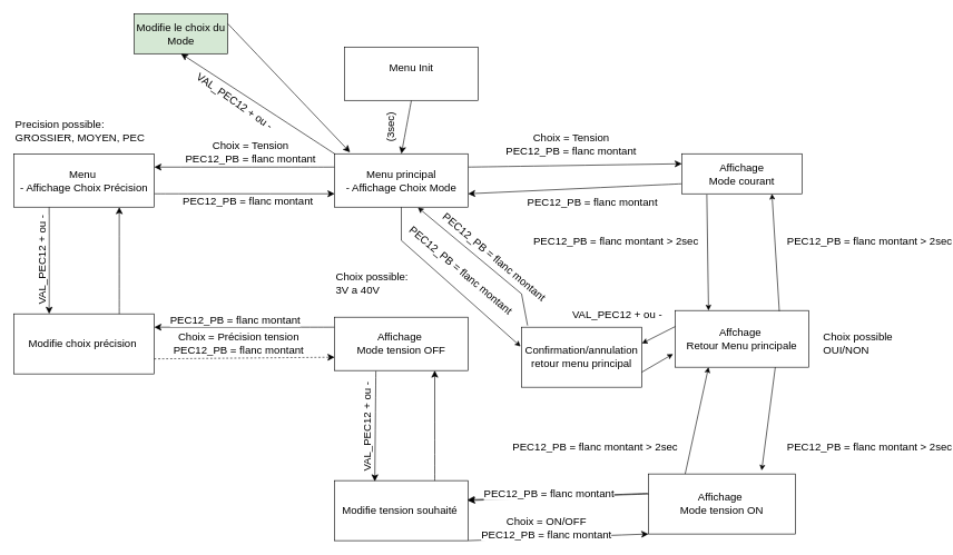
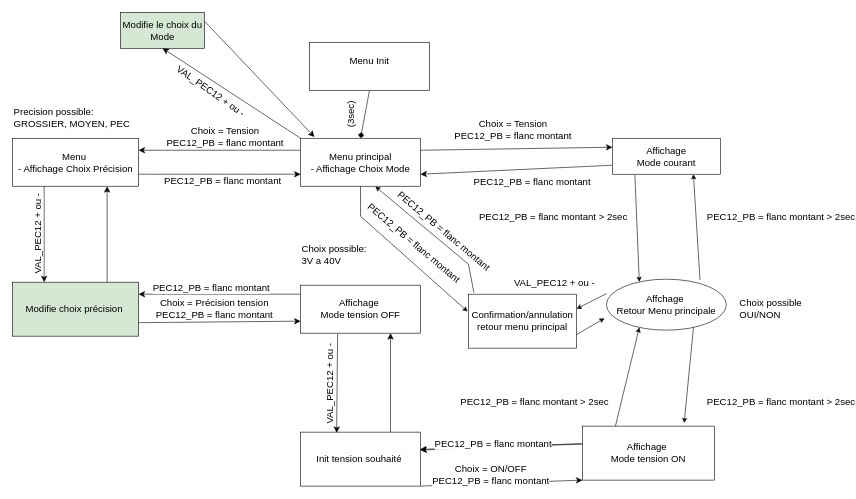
- <mxCell id="10" value="" style="endArrow=classic;html=1;rounded=0;fontSize=12;startSize=8;endSize=8;curved=1;exitX=0.5;exitY=1;exitDx=0;exitDy=0;entryX=0.5;entryY=0;entryDx=0;entryDy=0;" parent="1" source="26" target="13" edge="1"><mxGeometry width="50" height="50" relative="1" as="geometry"><mxPoint x="550" y="-30" as="sourcePoint" /><mxPoint x="570.2" y="230" as="targetPoint" /></mxGeometry></mxCell>
+ <mxCell id="10" value="" style="endArrow=diamond;html=1;rounded=0;fontSize=12;startSize=8;endSize=8;curved=1;exitX=0.5;exitY=1;exitDx=0;exitDy=0;entryX=0.5;entryY=0;entryDx=0;entryDy=0;" parent="1" source="26" target="13" edge="1"><mxGeometry width="50" height="50" relative="1" as="geometry"><mxPoint x="550" y="-30" as="sourcePoint" /><mxPoint x="570.2" y="230" as="targetPoint" /></mxGeometry></mxCell>
- <mxCell id="15" value="&lt;div&gt;&lt;span style=&quot;background-color: initial;&quot;&gt;Affchage&amp;nbsp;&lt;/span&gt;&lt;br&gt;&lt;/div&gt;&lt;div&gt;&lt;span style=&quot;background-color: initial;&quot;&gt;Retour Menu principale&lt;/span&gt;&lt;/div&gt;" style="rounded=0;whiteSpace=wrap;html=1;fontSize=16;" parent="1" vertex="1"><mxGeometry x="1010" y="465" width="200" height="85" as="geometry" /></mxCell>
+ <mxCell id="15" value="&lt;div&gt;&lt;span style=&quot;background-color: initial;&quot;&gt;Affchage&amp;nbsp;&lt;/span&gt;&lt;br&gt;&lt;/div&gt;&lt;div&gt;&lt;span style=&quot;background-color: initial;&quot;&gt;Retour Menu principale&lt;/span&gt;&lt;/div&gt;" style="ellipse;whiteSpace=wrap;html=1;fontSize=16;" parent="1" vertex="1"><mxGeometry x="1010" y="465" width="200" height="85" as="geometry" /></mxCell>
- <mxCell id="16" value="Modifie choix précision&amp;nbsp;&lt;br&gt;" style="rounded=0;whiteSpace=wrap;html=1;fontSize=16;" parent="1" vertex="1"><mxGeometry x="20" y="470" width="210" height="90" as="geometry" /></mxCell>
+ <mxCell id="16" value="Modifie choix précision&amp;nbsp;&lt;br&gt;" style="rounded=0;whiteSpace=wrap;html=1;fontSize=16;fillColor=#d5e8d4;" parent="1" vertex="1"><mxGeometry x="20" y="470" width="210" height="90" as="geometry" /></mxCell>
- <mxCell id="24" value="" style="endArrow=classic;html=1;rounded=0;fontSize=12;startSize=8;endSize=8;curved=1;exitX=1;exitY=0.75;exitDx=0;exitDy=0;entryX=0;entryY=0.75;entryDx=0;entryDy=0;dashed=1;" parent="1" source="16" target="30" edge="1"><mxGeometry width="50" height="50" relative="1" as="geometry"><mxPoint x="580" y="525.45" as="sourcePoint" /><mxPoint x="480" y="538" as="targetPoint" /></mxGeometry></mxCell>
+ <mxCell id="24" value="" style="endArrow=classic;html=1;rounded=0;fontSize=12;startSize=8;endSize=8;curved=1;exitX=1;exitY=0.75;exitDx=0;exitDy=0;entryX=0;entryY=0.75;entryDx=0;entryDy=0;" parent="1" source="16" target="30" edge="1"><mxGeometry width="50" height="50" relative="1" as="geometry"><mxPoint x="580" y="525.45" as="sourcePoint" /><mxPoint x="480" y="538" as="targetPoint" /></mxGeometry></mxCell>
- <mxCell id="33" value="Modifie tension souhaité&amp;nbsp;" style="rounded=0;whiteSpace=wrap;html=1;fontSize=16;" parent="1" vertex="1"><mxGeometry x="500" y="720" width="200" height="90" as="geometry" /></mxCell>
+ <mxCell id="33" value="Init tension souhaité&amp;nbsp;" style="rounded=0;whiteSpace=wrap;html=1;fontSize=16;" parent="1" vertex="1"><mxGeometry x="500" y="720" width="200" height="90" as="geometry" /></mxCell>
